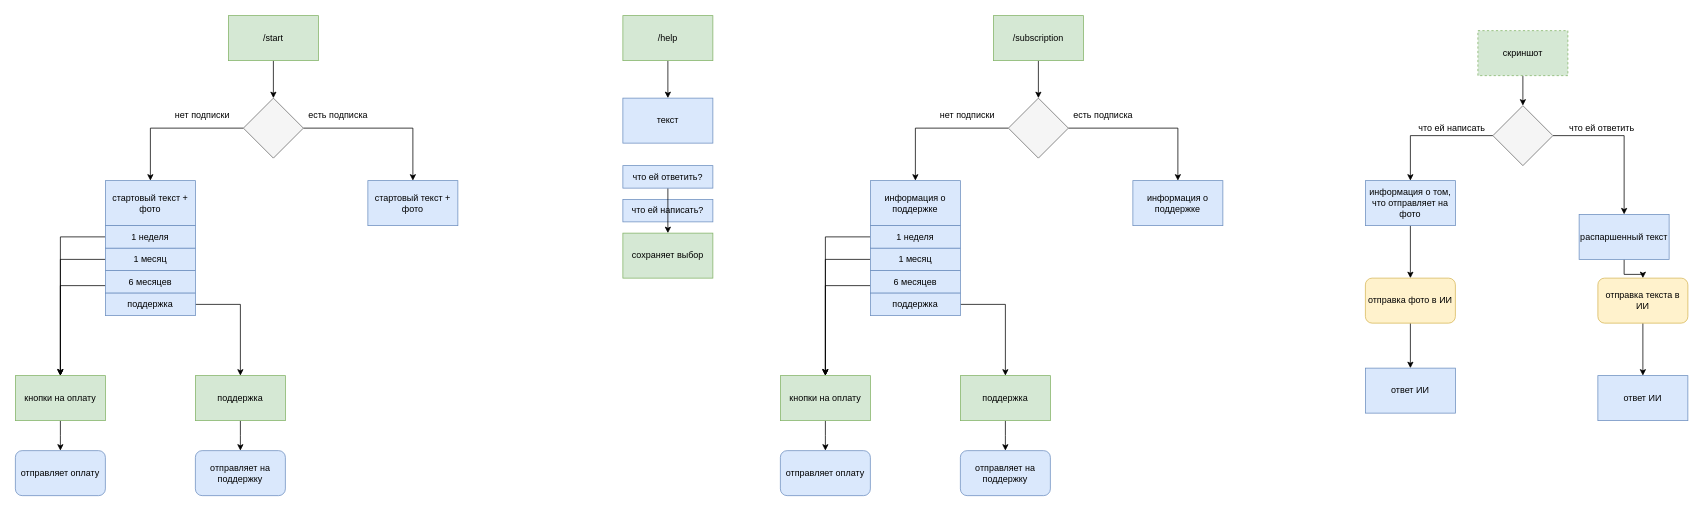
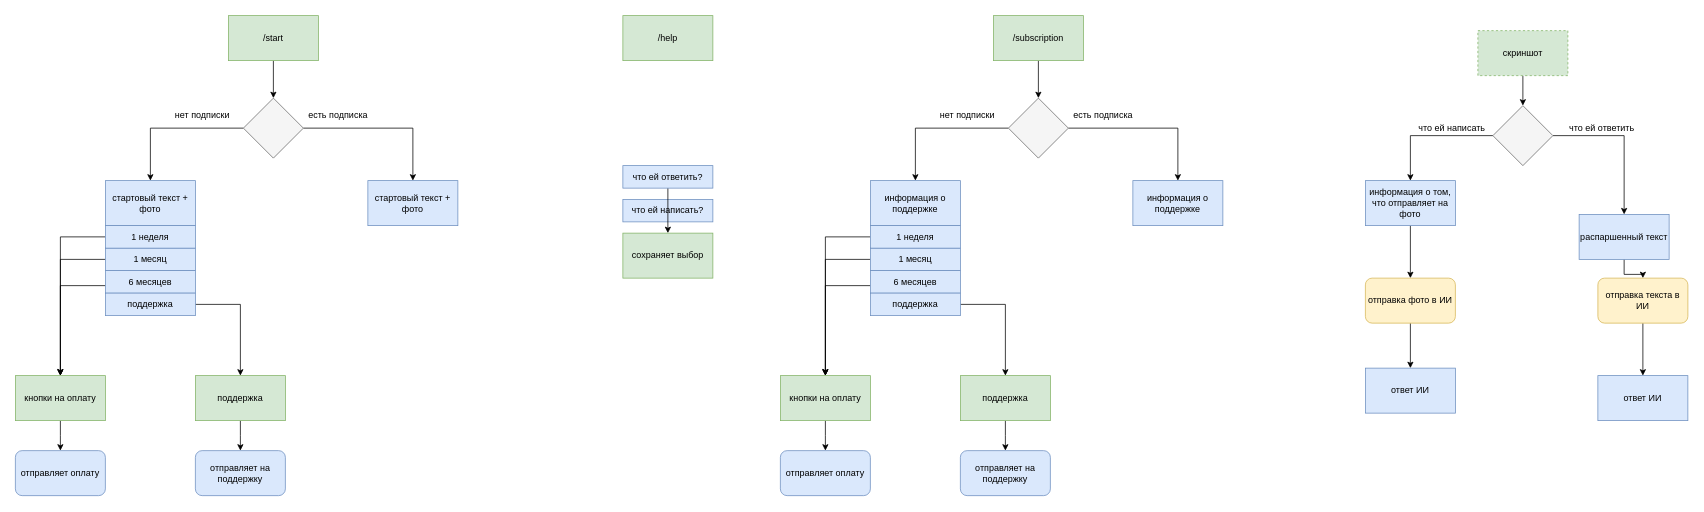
- <mxCell id="23" style="edgeStyle=orthogonalEdgeStyle;rounded=0;orthogonalLoop=1;jettySize=auto;html=1;" edge="1" parent="1" source="24" target="25"><mxGeometry relative="1" as="geometry" /></mxCell>
- <mxCell id="25" value="текст" style="rounded=0;whiteSpace=wrap;html=1;fillColor=#dae8fc;strokeColor=#6c8ebf;" vertex="1" parent="1"><mxGeometry x="830" y="130" width="120" height="60" as="geometry" /></mxCell>
